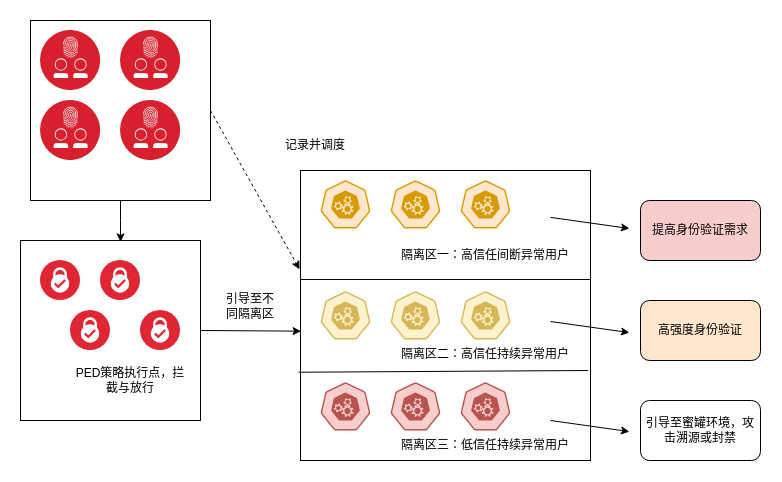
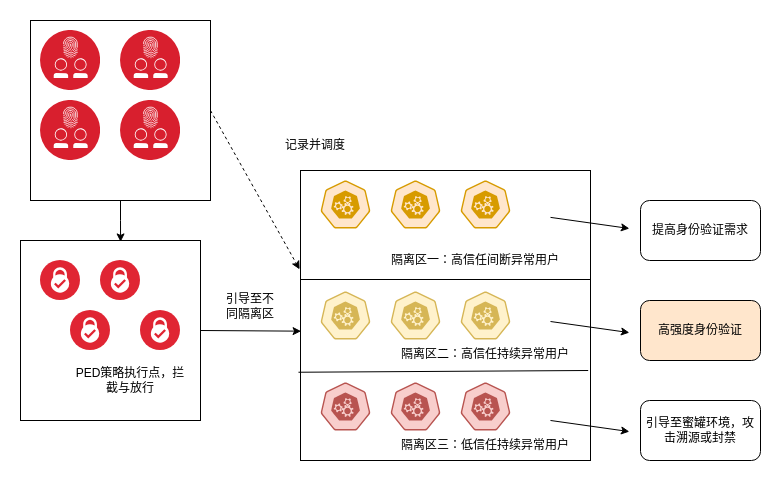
- <mxCell id="37" value="提高身份验证需求" style="rounded=1;whiteSpace=wrap;html=1;fillColor=#f8cecc;" vertex="1" parent="1"><mxGeometry x="640" y="200" width="120" height="60" as="geometry" /></mxCell>
+ <mxCell id="37" value="提高身份验证需求" style="rounded=1;whiteSpace=wrap;html=1;" vertex="1" parent="1"><mxGeometry x="640" y="200" width="120" height="60" as="geometry" /></mxCell>
- <mxCell id="14" value="隔离区一：高信任间断异常用户" style="text;html=1;align=center;verticalAlign=middle;whiteSpace=wrap;rounded=0;" vertex="1" parent="1"><mxGeometry x="400" y="240" width="170" height="30" as="geometry" /></mxCell>
+ <mxCell id="14" value="隔离区一：高信任间断异常用户" style="text;html=1;align=center;verticalAlign=middle;whiteSpace=wrap;rounded=0;" vertex="1" parent="1"><mxGeometry x="390" y="245" width="170" height="30" as="geometry" /></mxCell>
